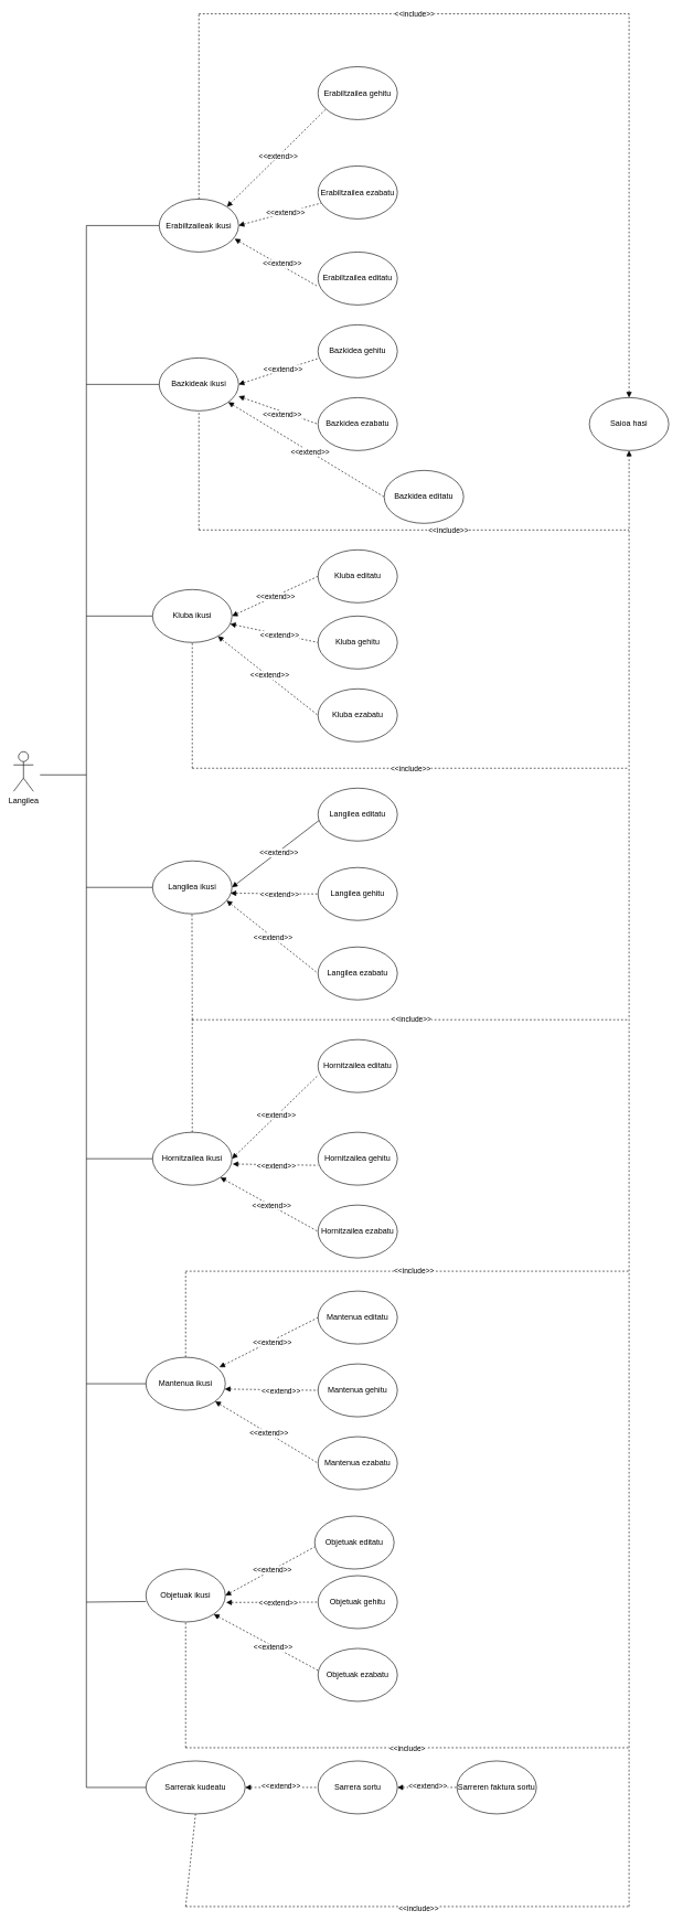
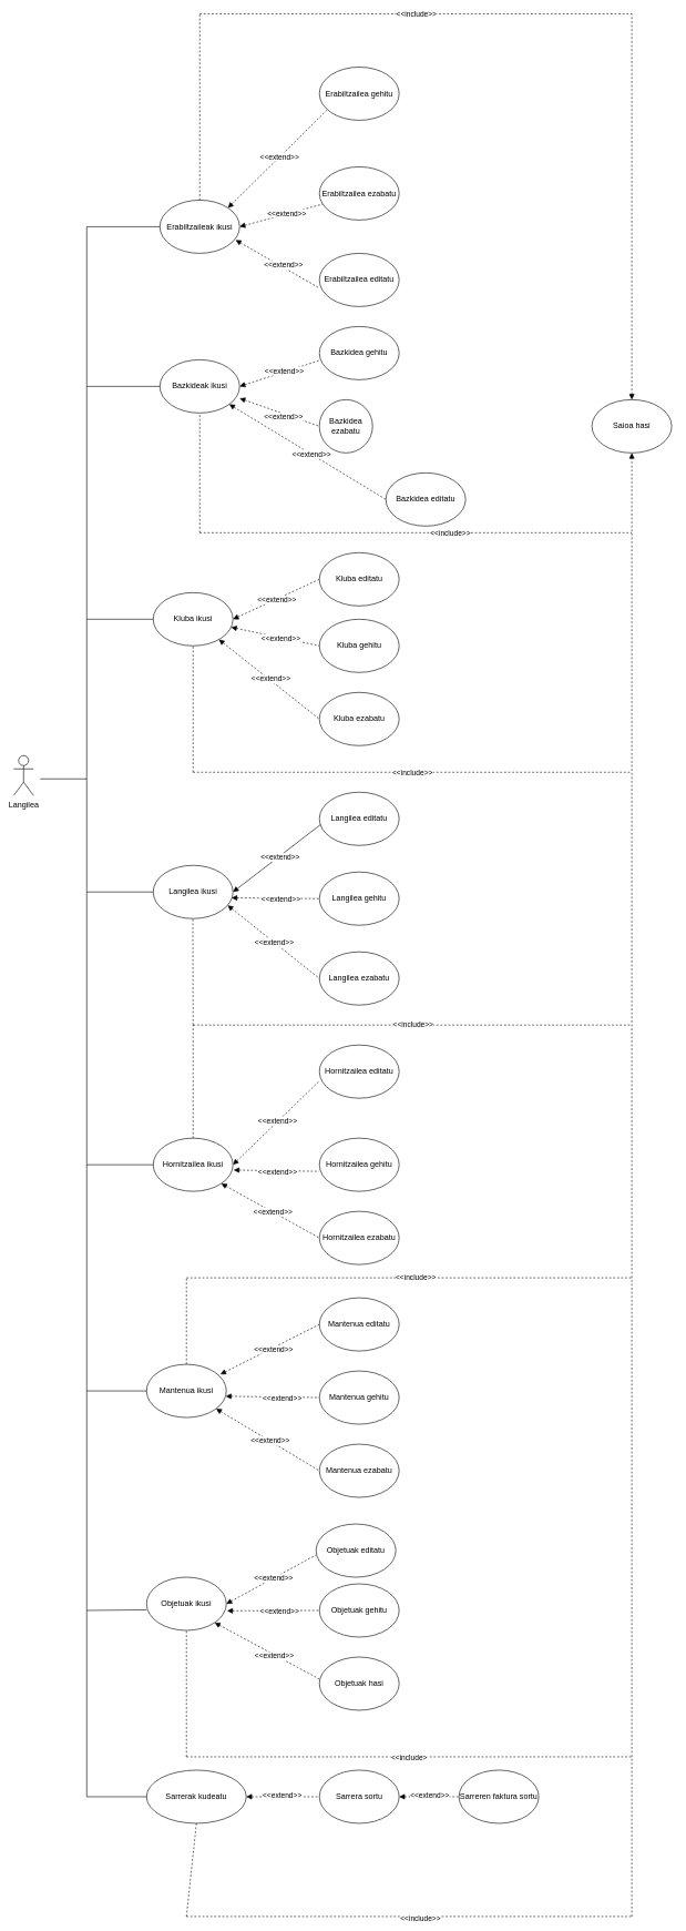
- <mxCell id="46" value="Bazkidea ezabatu" style="ellipse;whiteSpace=wrap;html=1;" vertex="1" parent="1"><mxGeometry x="480" y="600" width="120" height="80" as="geometry" /></mxCell>
+ <mxCell id="46" value="Bazkidea ezabatu" style="ellipse;whiteSpace=wrap;html=1;" vertex="1" parent="1"><mxGeometry x="480" y="600" width="80" height="80" as="geometry" /></mxCell>
- <mxCell id="84" value="Objetuak ezabatu" style="ellipse;whiteSpace=wrap;html=1;" vertex="1" parent="1"><mxGeometry x="480" y="2490" width="120" height="80" as="geometry" /></mxCell>
+ <mxCell id="84" value="Objetuak hasi" style="ellipse;whiteSpace=wrap;html=1;" vertex="1" parent="1"><mxGeometry x="480" y="2490" width="120" height="80" as="geometry" /></mxCell>
